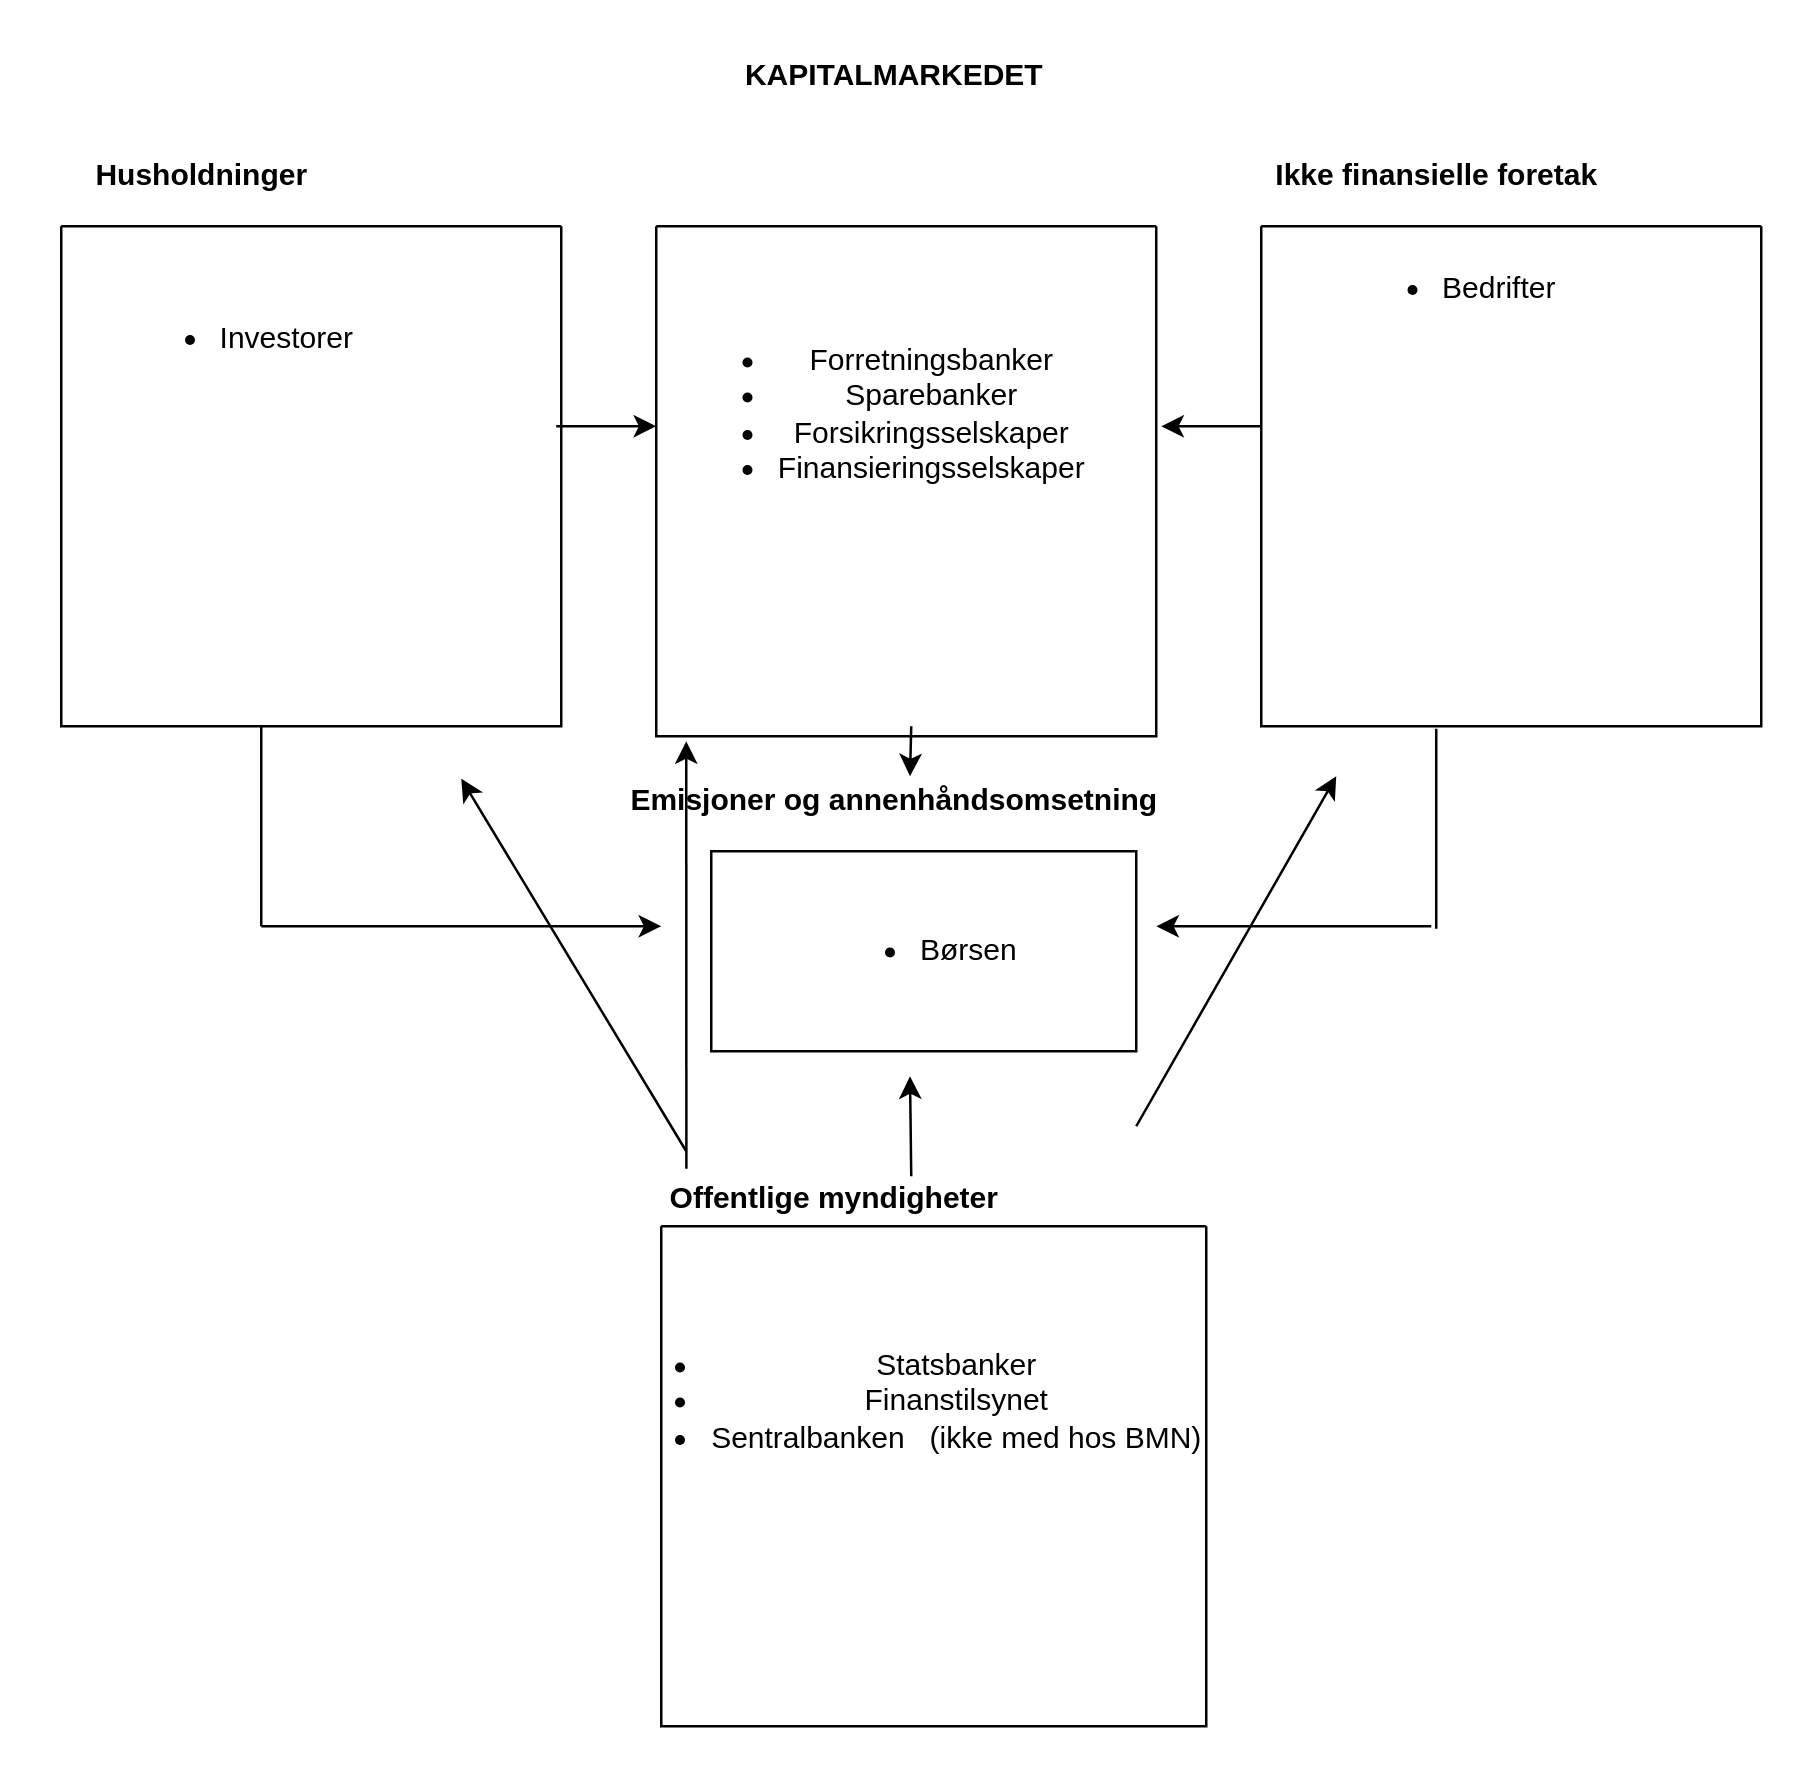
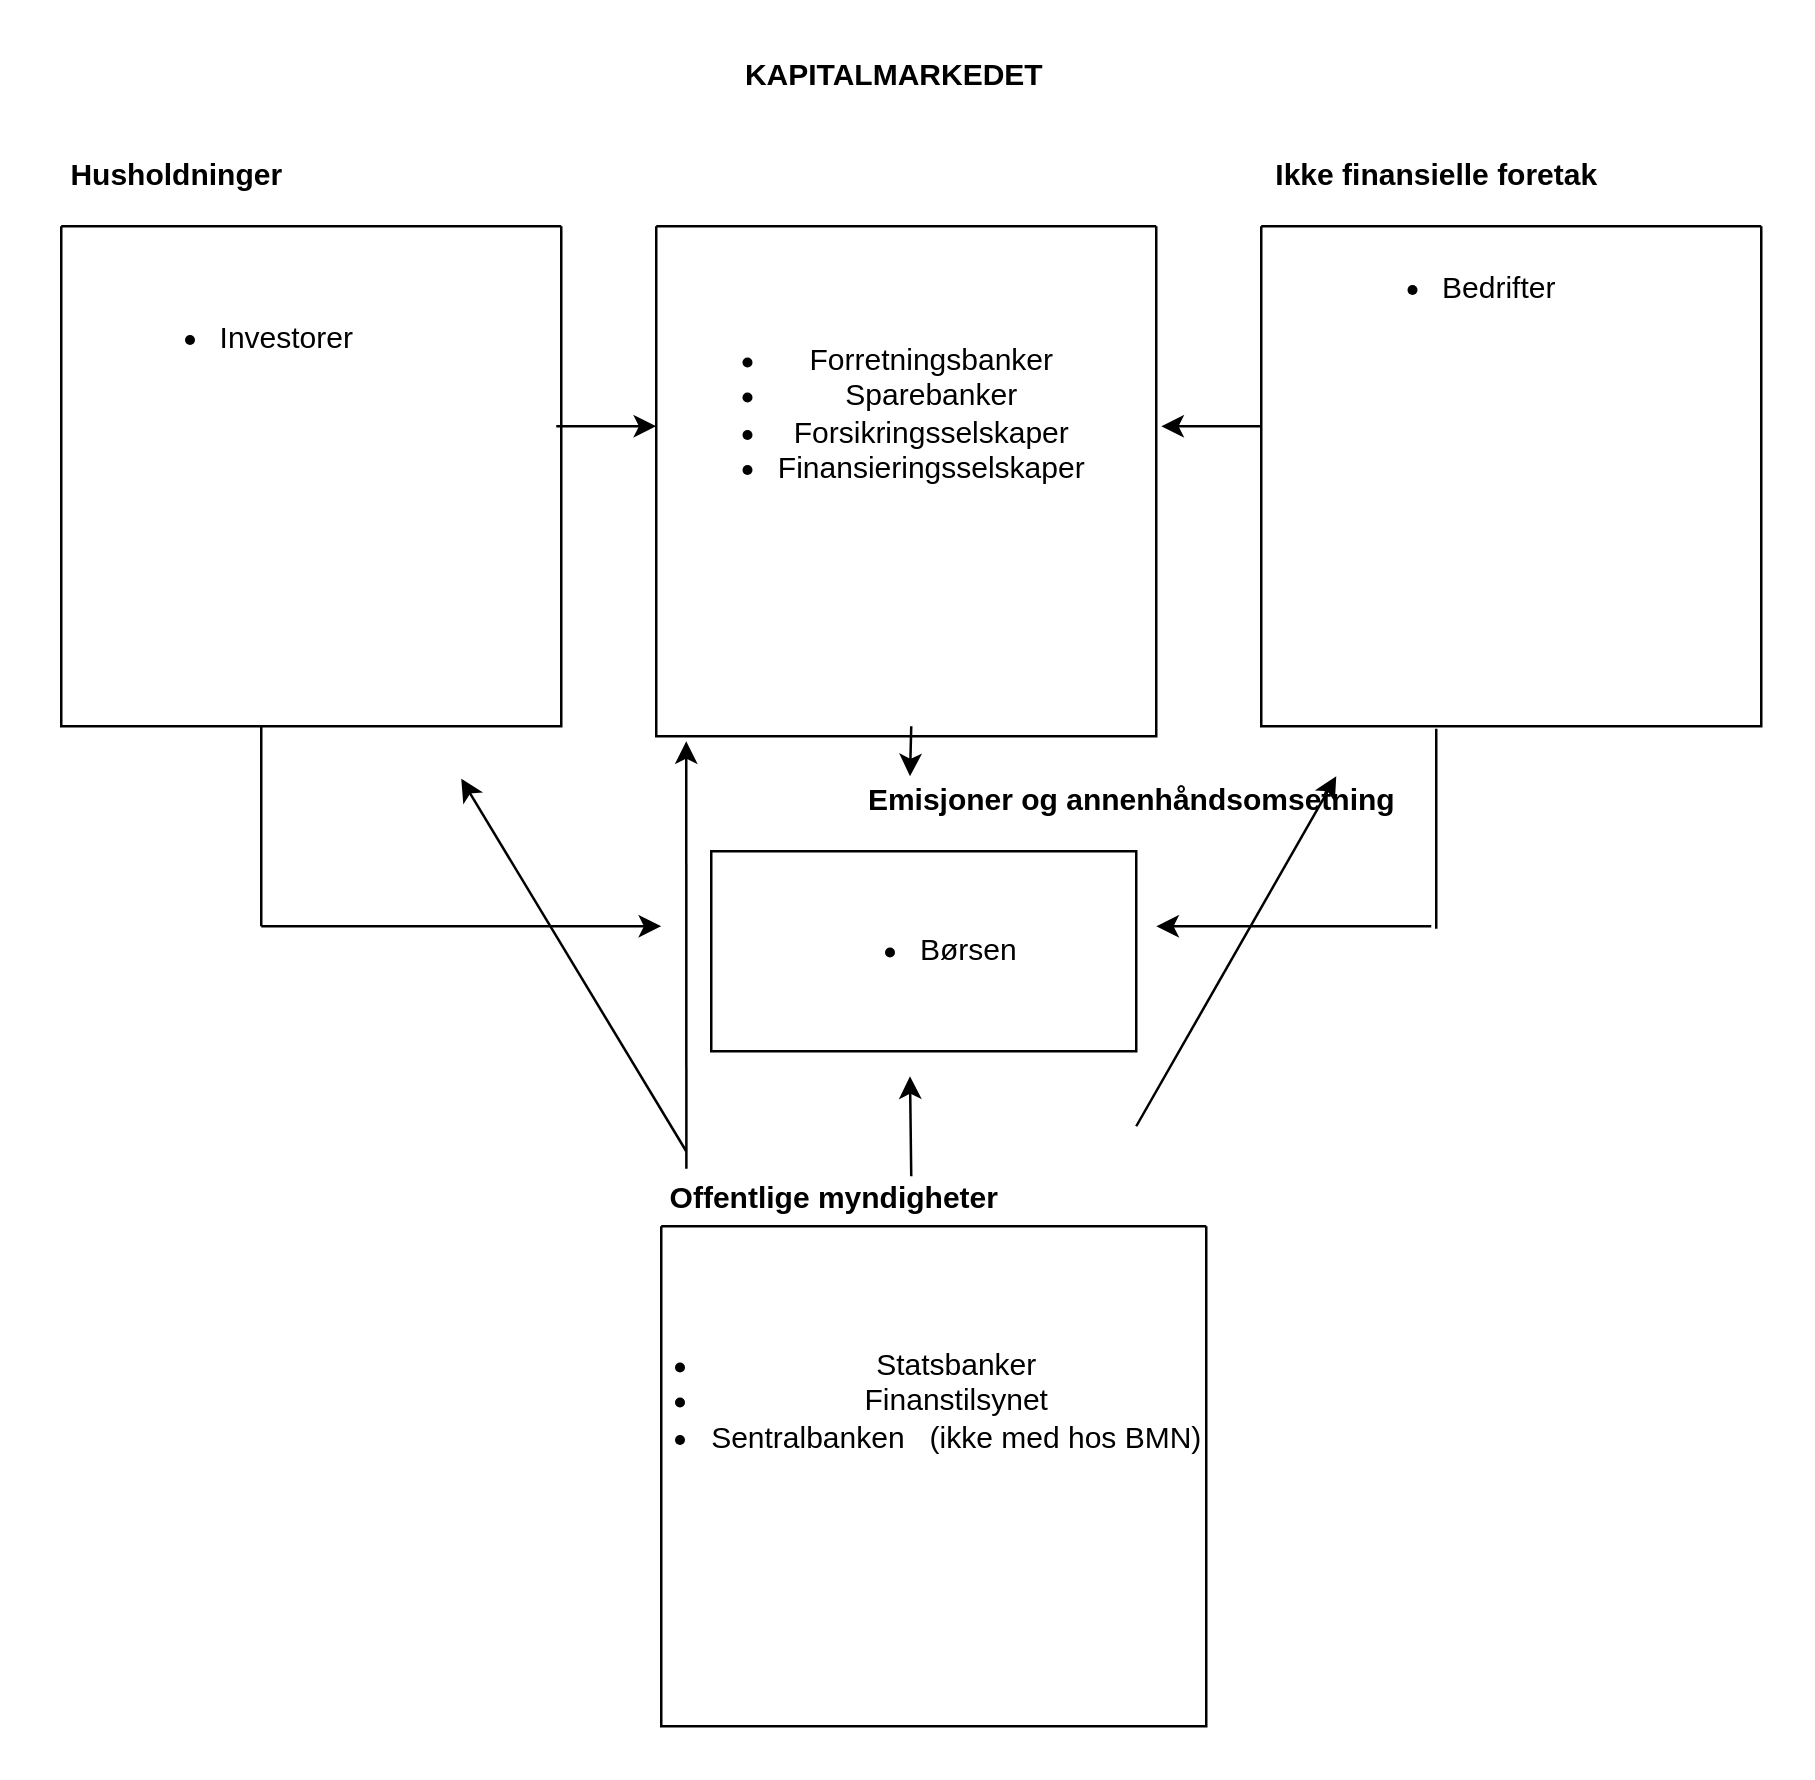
- <mxCell id="10" value="Husholdninger" style="text;html=1;align=center;verticalAlign=middle;resizable=0;points=[];autosize=1;strokeColor=none;fontStyle=1" parent="1" vertex="1"><mxGeometry x="30" y="60" width="100" height="20" as="geometry" /></mxCell>
+ <mxCell id="10" value="Husholdninger" style="text;html=1;align=center;verticalAlign=middle;resizable=0;points=[];autosize=1;strokeColor=none;fontStyle=1" parent="1" vertex="1"><mxGeometry x="20" y="60" width="100" height="20" as="geometry" /></mxCell>
- <mxCell id="23" value="&lt;b&gt;Emisjoner og annenhåndsomsetning&lt;/b&gt;" style="text;html=1;align=center;verticalAlign=middle;resizable=0;points=[];autosize=1;strokeColor=none;" parent="1" vertex="1"><mxGeometry x="242" y="310" width="230" height="20" as="geometry" /></mxCell>
+ <mxCell id="23" value="&lt;b&gt;Emisjoner og annenhåndsomsetning&lt;/b&gt;" style="text;html=1;align=center;verticalAlign=middle;resizable=0;points=[];autosize=1;strokeColor=none;" parent="1" vertex="1"><mxGeometry x="337" y="310" width="230" height="20" as="geometry" /></mxCell>
